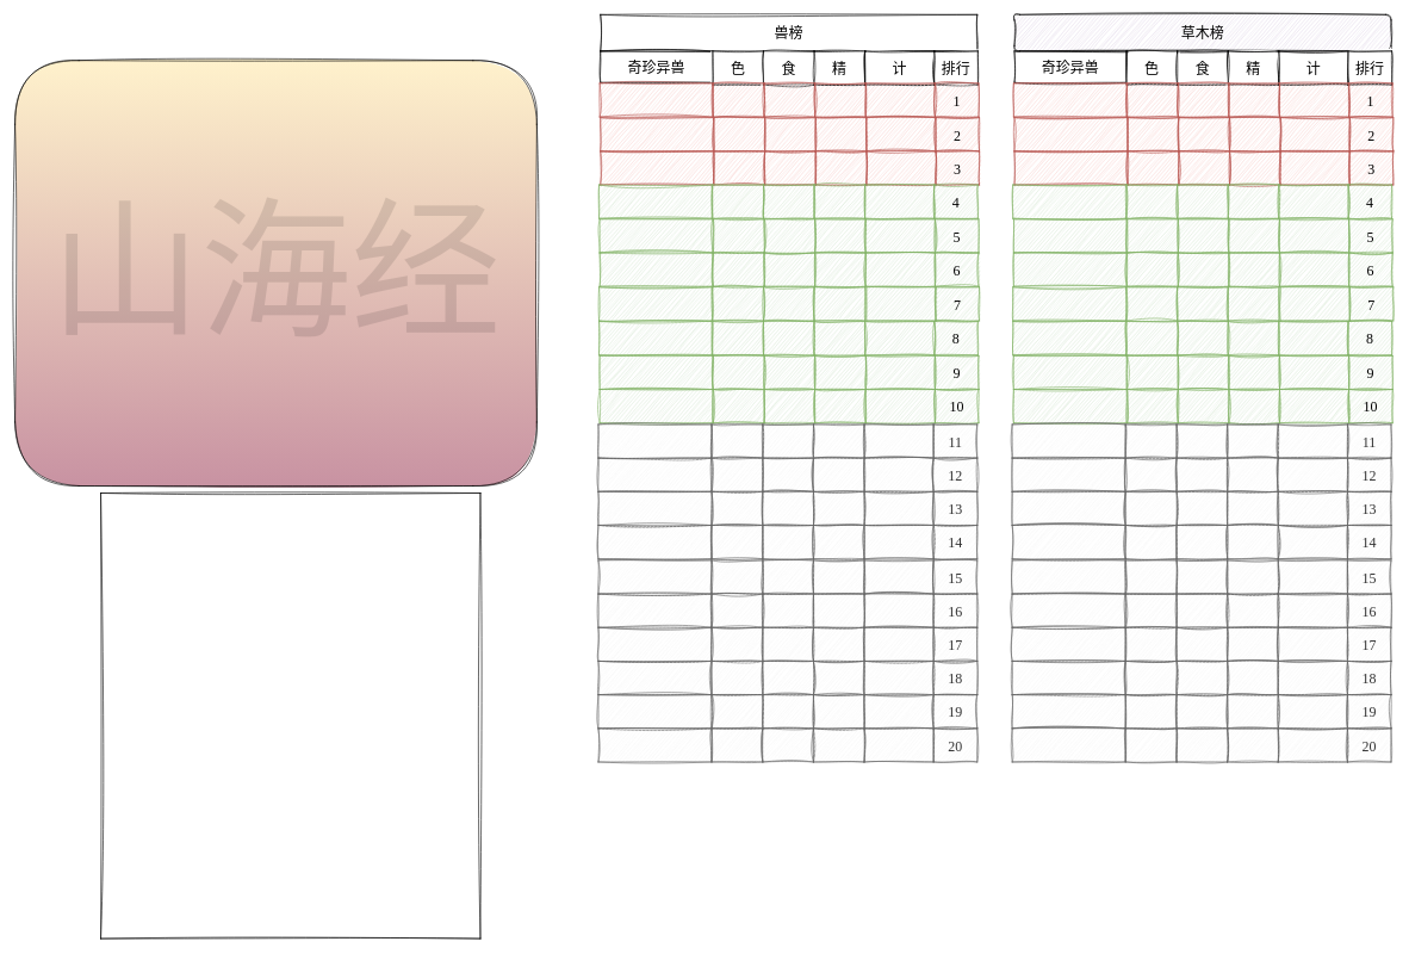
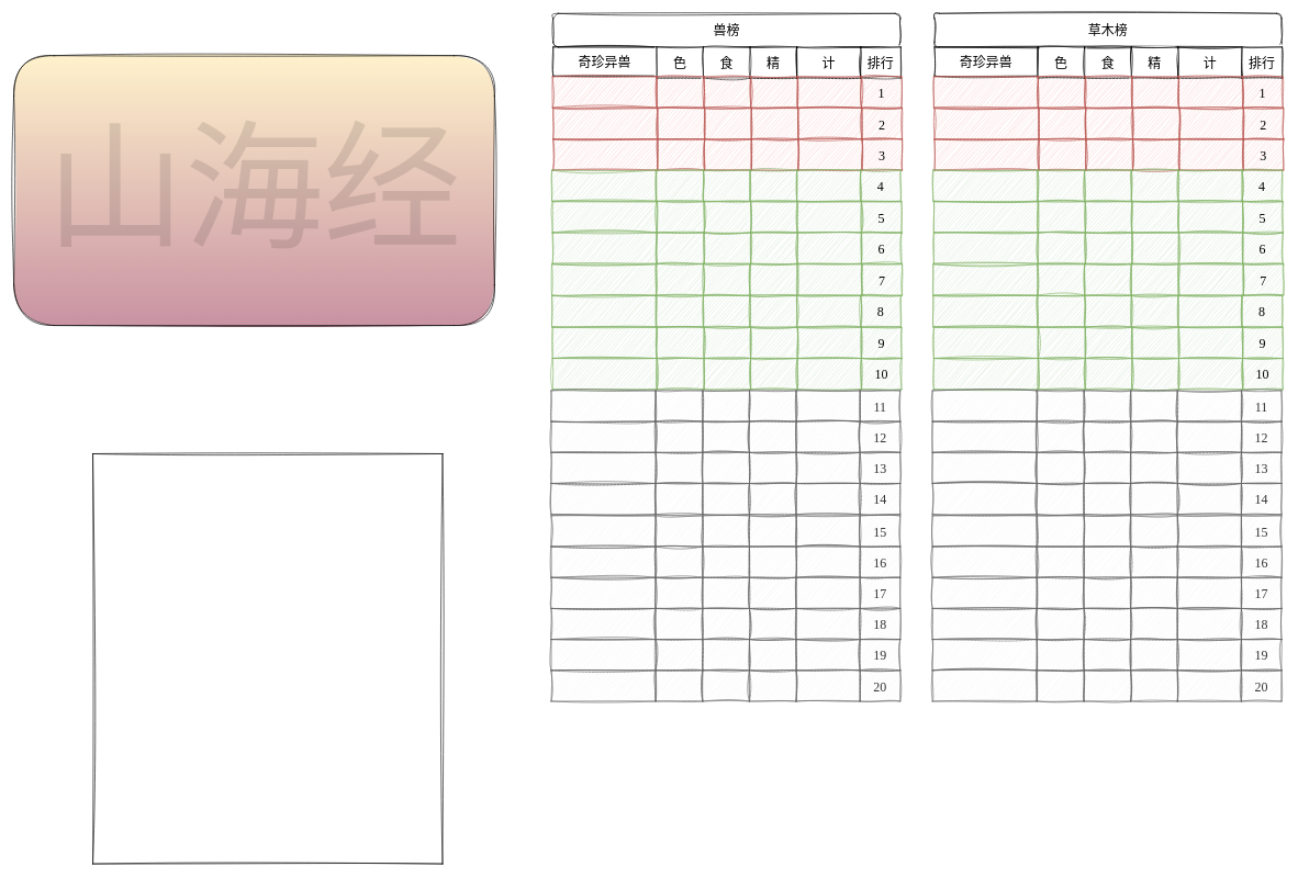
- <mxCell id="6" value="兽榜" style="whiteSpace=wrap;html=1;sketch=1;hachureGap=4;jiggle=2;curveFitting=1;fontFamily=Architects Daughter;fontSource=https%3A%2F%2Ffonts.googleapis.com%2Fcss%3Ffamily%3DArchitects%2BDaughter;fontSize=20;container=0;rounded=0;" parent="5" vertex="1"><mxGeometry x="3" width="527" height="51" as="geometry" /></mxCell>
+ <mxCell id="6" value="兽榜" style="rounded=1;whiteSpace=wrap;html=1;sketch=1;hachureGap=4;jiggle=2;curveFitting=1;fontFamily=Architects Daughter;fontSource=https%3A%2F%2Ffonts.googleapis.com%2Fcss%3Ffamily%3DArchitects%2BDaughter;fontSize=20;container=0;" parent="5" vertex="1"><mxGeometry x="3" width="527" height="51" as="geometry" /></mxCell>
- <mxCell id="135" value="草木榜" style="rounded=1;whiteSpace=wrap;html=1;sketch=1;hachureGap=4;jiggle=2;curveFitting=1;fontFamily=Architects Daughter;fontSource=https%3A%2F%2Ffonts.googleapis.com%2Fcss%3Ffamily%3DArchitects%2BDaughter;fontSize=20;container=0;fillColor=#e1d5e7;" parent="134" vertex="1"><mxGeometry x="3" width="527" height="51" as="geometry" /></mxCell>
+ <mxCell id="135" value="草木榜" style="rounded=1;whiteSpace=wrap;html=1;sketch=1;hachureGap=4;jiggle=2;curveFitting=1;fontFamily=Architects Daughter;fontSource=https%3A%2F%2Ffonts.googleapis.com%2Fcss%3Ffamily%3DArchitects%2BDaughter;fontSize=20;container=0;" parent="134" vertex="1"><mxGeometry x="3" width="527" height="51" as="geometry" /></mxCell>
- <mxCell id="2" value="山海经" style="rounded=1;whiteSpace=wrap;sketch=1;hachureGap=4;jiggle=2;curveFitting=1;fontFamily=Ma Shan Zheng;fontSource=https%3A%2F%2Ffonts.googleapis.com%2Fcss%3Ffamily%3DMa%2BShan%2BZheng;fontSize=210;aspect=fixed;fillColor=#fff2cc;strokeColor=default;labelBorderColor=none;fillStyle=auto;gradientColor=#C892A2;glass=0;textOpacity=10;" parent="1" vertex="1"><mxGeometry x="20" y="84" width="730" height="595" as="geometry" /></mxCell>
+ <mxCell id="2" value="山海经" style="rounded=1;whiteSpace=wrap;sketch=1;hachureGap=4;jiggle=2;curveFitting=1;fontFamily=Ma Shan Zheng;fontSource=https%3A%2F%2Ffonts.googleapis.com%2Fcss%3Ffamily%3DMa%2BShan%2BZheng;fontSize=210;aspect=fixed;fillColor=#fff2cc;strokeColor=default;labelBorderColor=none;fillStyle=auto;gradientColor=#C892A2;glass=0;textOpacity=10;" parent="1" vertex="1"><mxGeometry x="20" y="84" width="730" height="410" as="geometry" /></mxCell>
